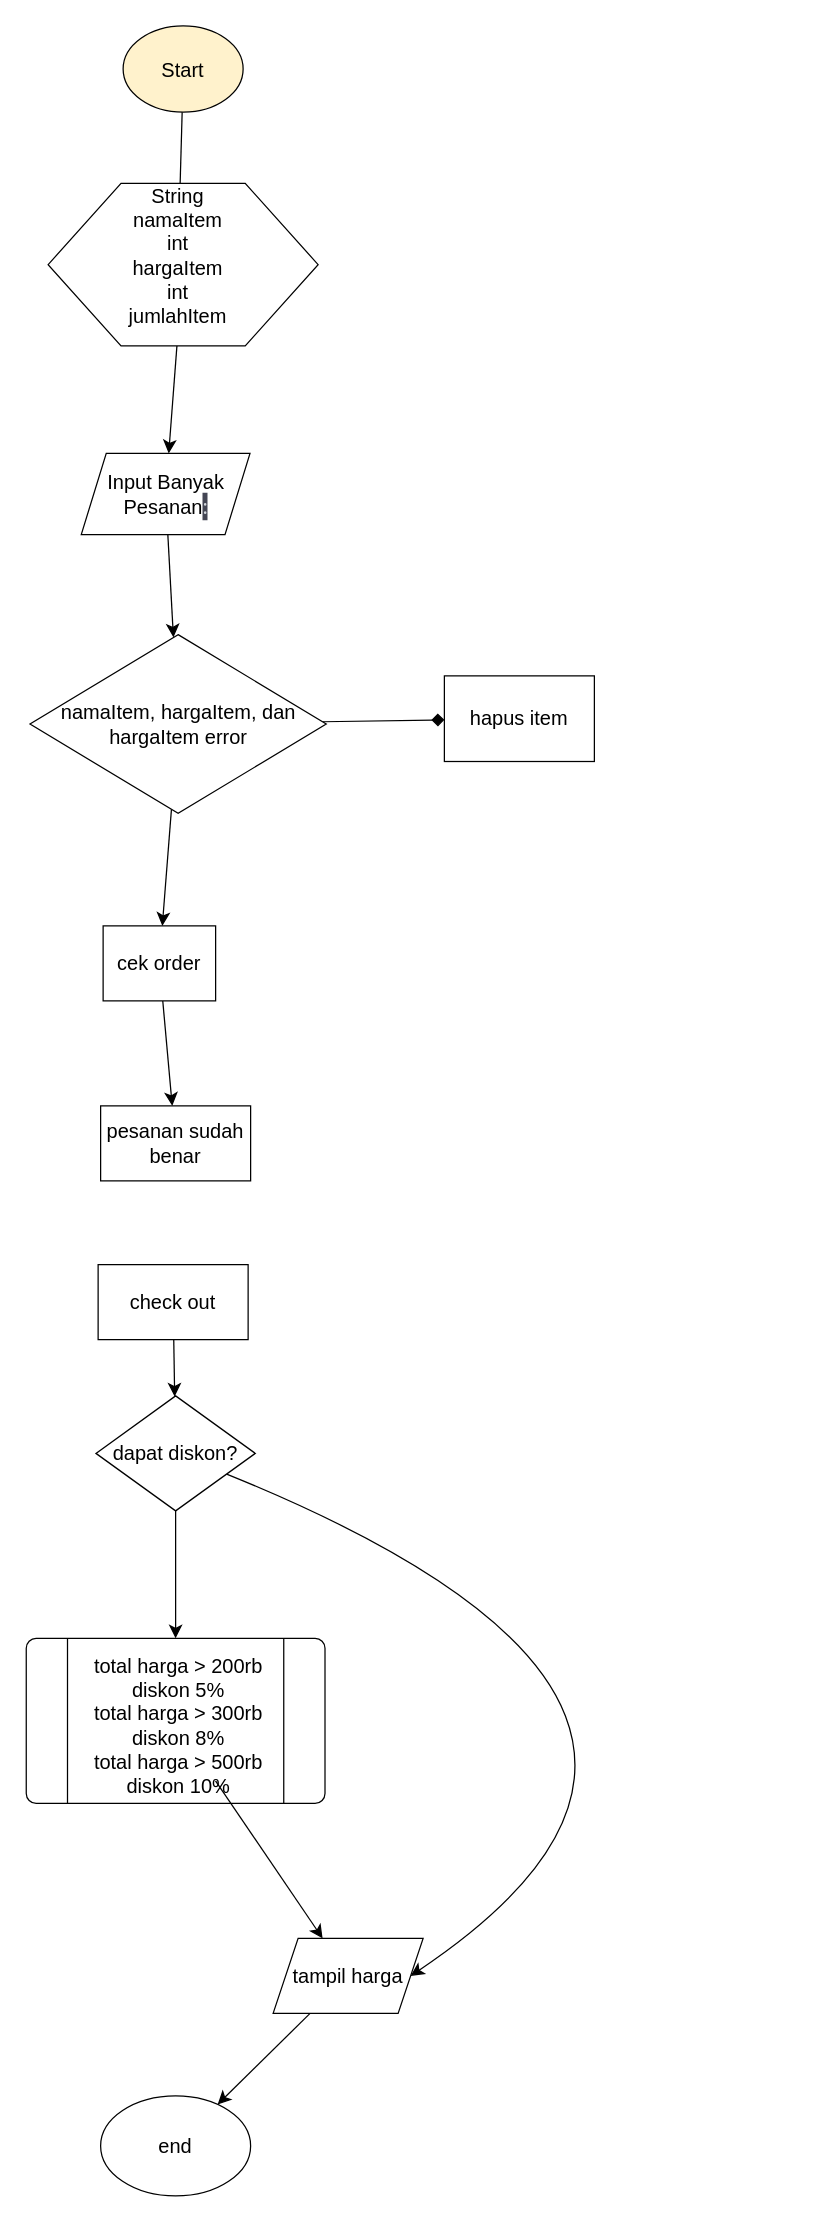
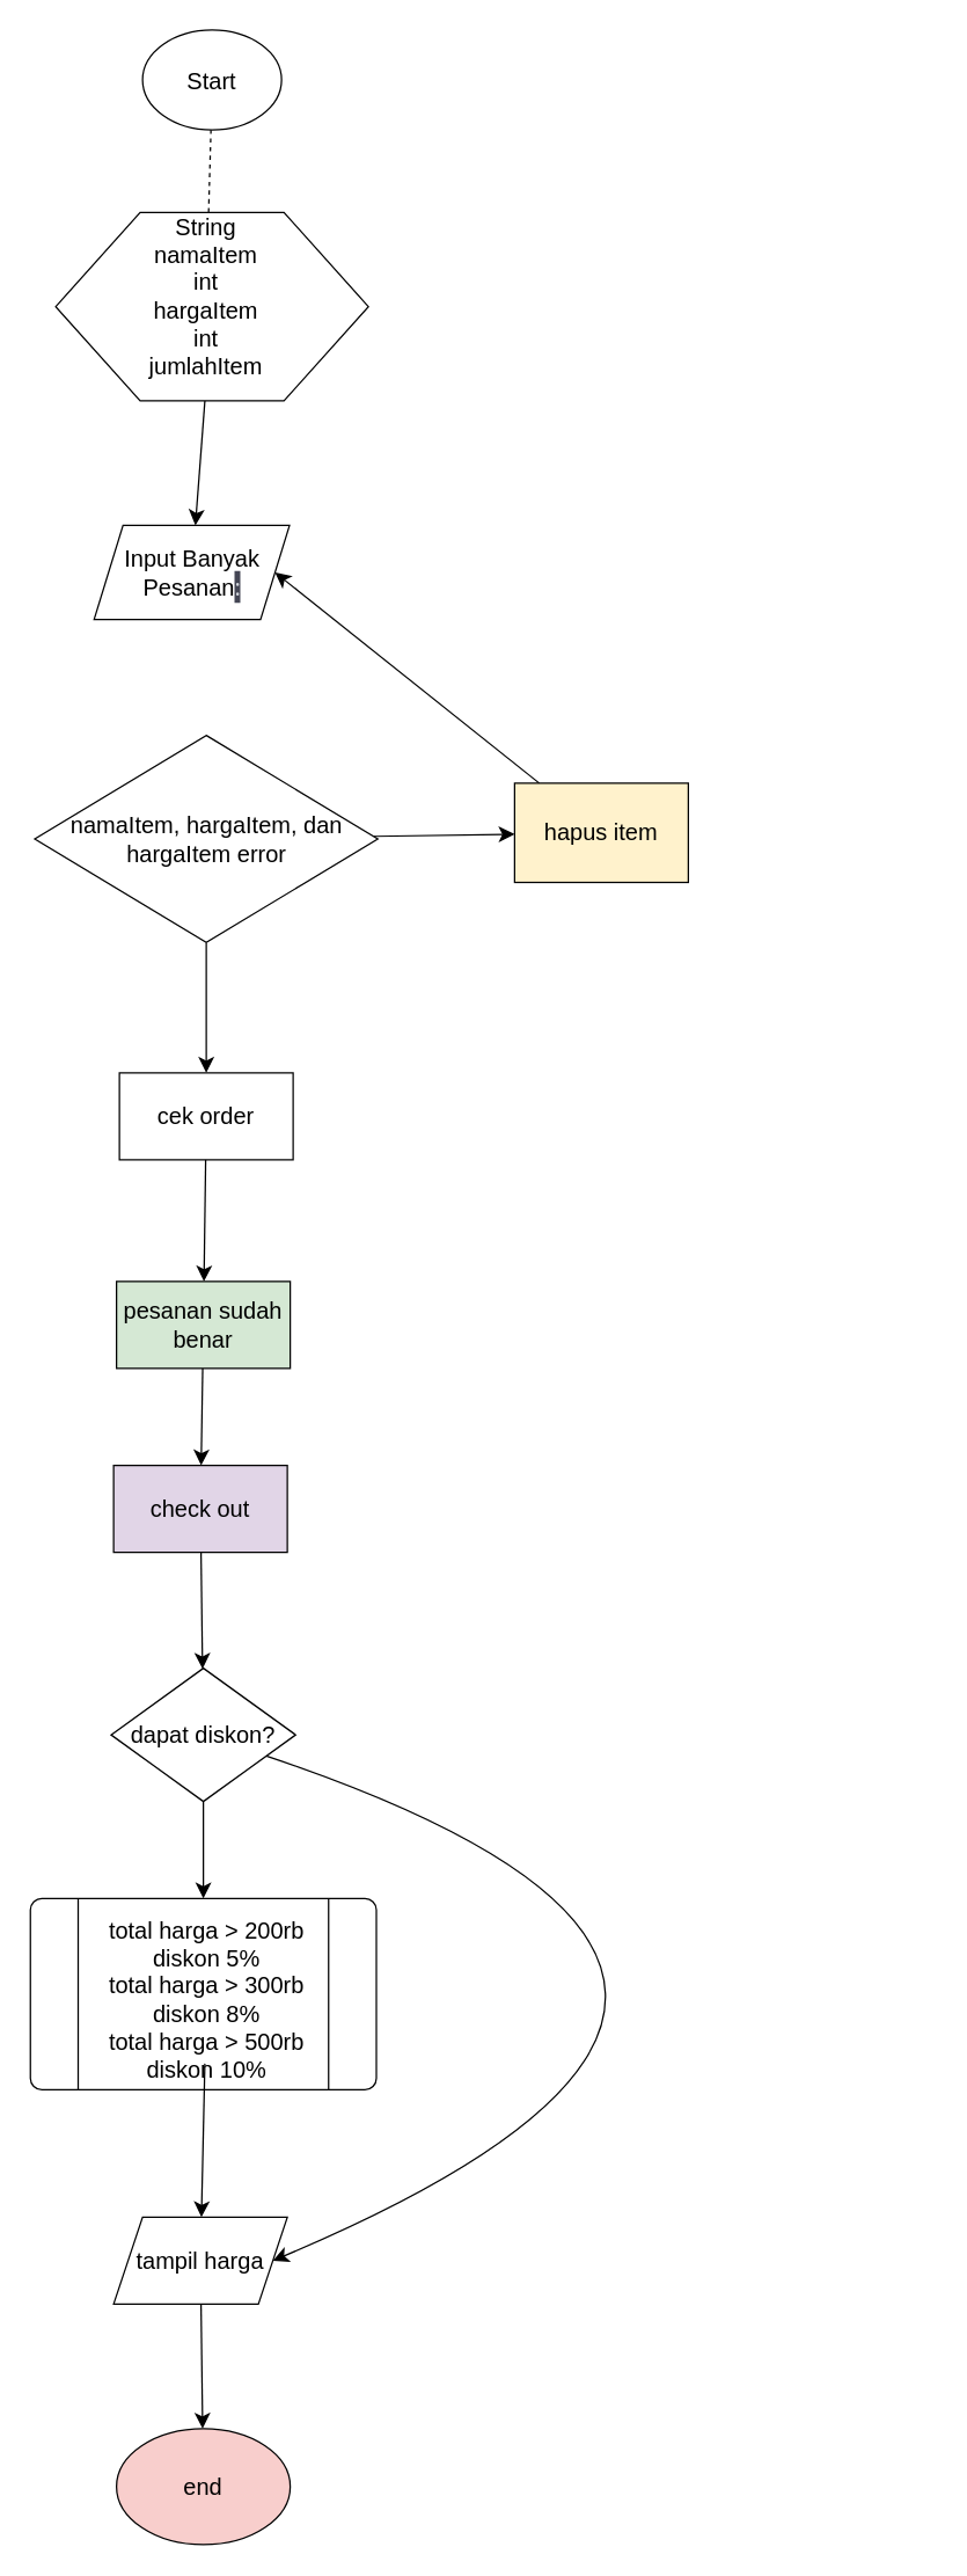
- <mxCell id="3" value="Start" style="ellipse;whiteSpace=wrap;html=1;fontSize=16;fillColor=#fff2cc;" vertex="1" parent="1"><mxGeometry x="98" y="20" width="96" height="69" as="geometry" /></mxCell>
+ <mxCell id="3" value="Start" style="ellipse;whiteSpace=wrap;html=1;fontSize=16;" vertex="1" parent="1"><mxGeometry x="98" y="20" width="96" height="69" as="geometry" /></mxCell>
- <mxCell id="2" value="" style="edgeStyle=none;curved=1;rounded=0;orthogonalLoop=1;jettySize=auto;html=1;fontSize=12;startSize=8;endSize=8;" edge="1" parent="1" source="3" target="8"><mxGeometry relative="1" as="geometry" /></mxCell>
+ <mxCell id="2" value="" style="edgeStyle=none;curved=1;rounded=0;orthogonalLoop=1;jettySize=auto;html=1;fontSize=12;startSize=8;endSize=8;dashed=1;" edge="1" parent="1" source="3" target="8"><mxGeometry relative="1" as="geometry" /></mxCell>
- <mxCell id="4" value="" style="edgeStyle=none;curved=1;rounded=0;orthogonalLoop=1;jettySize=auto;html=1;fontSize=12;startSize=8;endSize=8;" edge="1" parent="1" source="5" target="11"><mxGeometry relative="1" as="geometry" /></mxCell>
+ <mxCell id="12" style="edgeStyle=none;curved=1;rounded=0;orthogonalLoop=1;jettySize=auto;html=1;entryX=1;entryY=0.5;entryDx=0;entryDy=0;fontSize=12;startSize=8;endSize=8;" edge="1" parent="1" source="13" target="5"><mxGeometry relative="1" as="geometry" /></mxCell>
- <mxCell id="13" value="hapus item" style="rounded=0;whiteSpace=wrap;html=1;fontSize=16;" vertex="1" parent="1"><mxGeometry x="355" y="540" width="120" height="68.5" as="geometry" /></mxCell>
+ <mxCell id="13" value="hapus item" style="rounded=0;whiteSpace=wrap;html=1;fontSize=16;fillColor=#fff2cc;" vertex="1" parent="1"><mxGeometry x="355" y="540" width="120" height="68.5" as="geometry" /></mxCell>
- <mxCell id="9" value="" style="edgeStyle=none;curved=1;rounded=0;orthogonalLoop=1;jettySize=auto;html=1;fontSize=12;startSize=8;endSize=8;endArrow=diamond;" edge="1" parent="1" source="11" target="13"><mxGeometry relative="1" as="geometry" /></mxCell>
+ <mxCell id="9" value="" style="edgeStyle=none;curved=1;rounded=0;orthogonalLoop=1;jettySize=auto;html=1;fontSize=12;startSize=8;endSize=8;" edge="1" parent="1" source="11" target="13"><mxGeometry relative="1" as="geometry" /></mxCell>
- <mxCell id="15" value="cek order" style="rounded=0;whiteSpace=wrap;html=1;fontSize=16;" vertex="1" parent="1"><mxGeometry x="82" y="740" width="90" height="60" as="geometry" /></mxCell>
+ <mxCell id="15" value="cek order" style="rounded=0;whiteSpace=wrap;html=1;fontSize=16;" vertex="1" parent="1"><mxGeometry x="82" y="740" width="120" height="60" as="geometry" /></mxCell>
- <mxCell id="17" value="pesanan sudah benar" style="rounded=0;whiteSpace=wrap;html=1;fontSize=16;" vertex="1" parent="1"><mxGeometry x="80" y="884" width="120" height="60" as="geometry" /></mxCell>
+ <mxCell id="17" value="pesanan sudah benar" style="rounded=0;whiteSpace=wrap;html=1;fontSize=16;fillColor=#d5e8d4;" vertex="1" parent="1"><mxGeometry x="80" y="884" width="120" height="60" as="geometry" /></mxCell>
+ <mxCell id="16" value="" style="edgeStyle=none;curved=1;rounded=0;orthogonalLoop=1;jettySize=auto;html=1;fontSize=12;startSize=8;endSize=8;" edge="1" parent="1" source="17" target="19"><mxGeometry relative="1" as="geometry" /></mxCell>
- <mxCell id="19" value="check out" style="rounded=0;whiteSpace=wrap;html=1;fontSize=16;" vertex="1" parent="1"><mxGeometry x="78" y="1011" width="120" height="60" as="geometry" /></mxCell>
+ <mxCell id="19" value="check out" style="rounded=0;whiteSpace=wrap;html=1;fontSize=16;fillColor=#e1d5e7;" vertex="1" parent="1"><mxGeometry x="78" y="1011" width="120" height="60" as="geometry" /></mxCell>
- <mxCell id="22" value="dapat diskon?" style="rhombus;whiteSpace=wrap;html=1;fontSize=16;" vertex="1" parent="1"><mxGeometry x="76.25" y="1116" width="127.5" height="92" as="geometry" /></mxCell>
+ <mxCell id="22" value="dapat diskon?" style="rhombus;whiteSpace=wrap;html=1;fontSize=16;" vertex="1" parent="1"><mxGeometry x="76.25" y="1151" width="127.5" height="92" as="geometry" /></mxCell>
- <mxCell id="27" value="tampil harga" style="shape=parallelogram;perimeter=parallelogramPerimeter;whiteSpace=wrap;html=1;fixedSize=1;fontSize=16;" vertex="1" parent="1"><mxGeometry x="218" y="1550" width="120" height="60" as="geometry" /></mxCell>
+ <mxCell id="27" value="tampil harga" style="shape=parallelogram;perimeter=parallelogramPerimeter;whiteSpace=wrap;html=1;fixedSize=1;fontSize=16;" vertex="1" parent="1"><mxGeometry x="78" y="1530" width="120" height="60" as="geometry" /></mxCell>
- <mxCell id="28" value="end" style="ellipse;whiteSpace=wrap;html=1;fontSize=16;" vertex="1" parent="1"><mxGeometry x="80" y="1676" width="120" height="80" as="geometry" /></mxCell>
+ <mxCell id="28" value="end" style="ellipse;whiteSpace=wrap;html=1;fontSize=16;fillColor=#f8cecc;" vertex="1" parent="1"><mxGeometry x="80" y="1676" width="120" height="80" as="geometry" /></mxCell>
